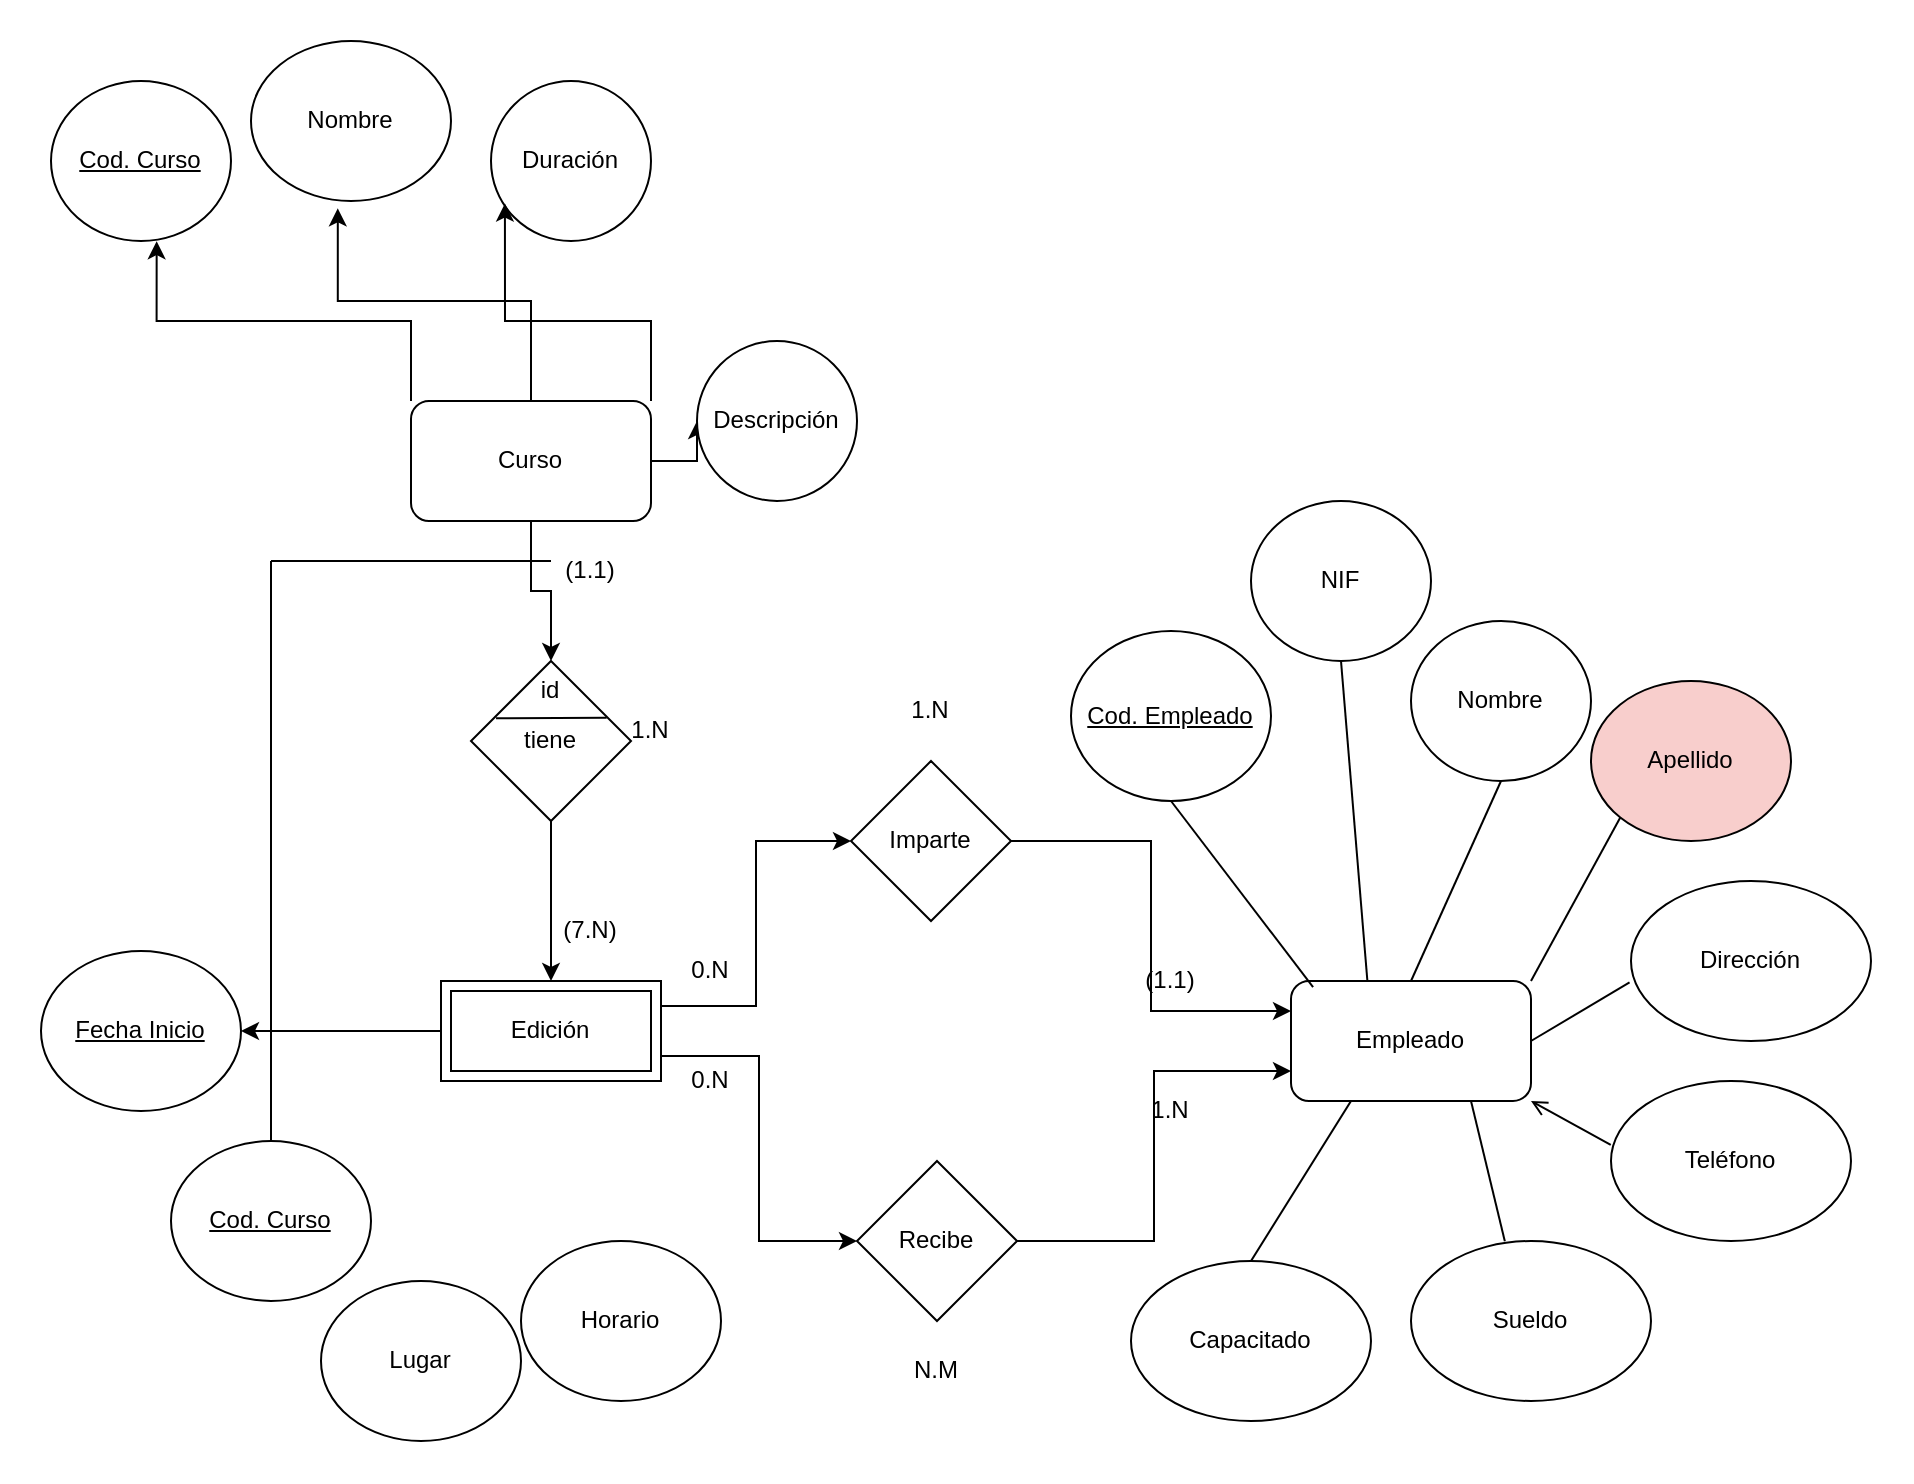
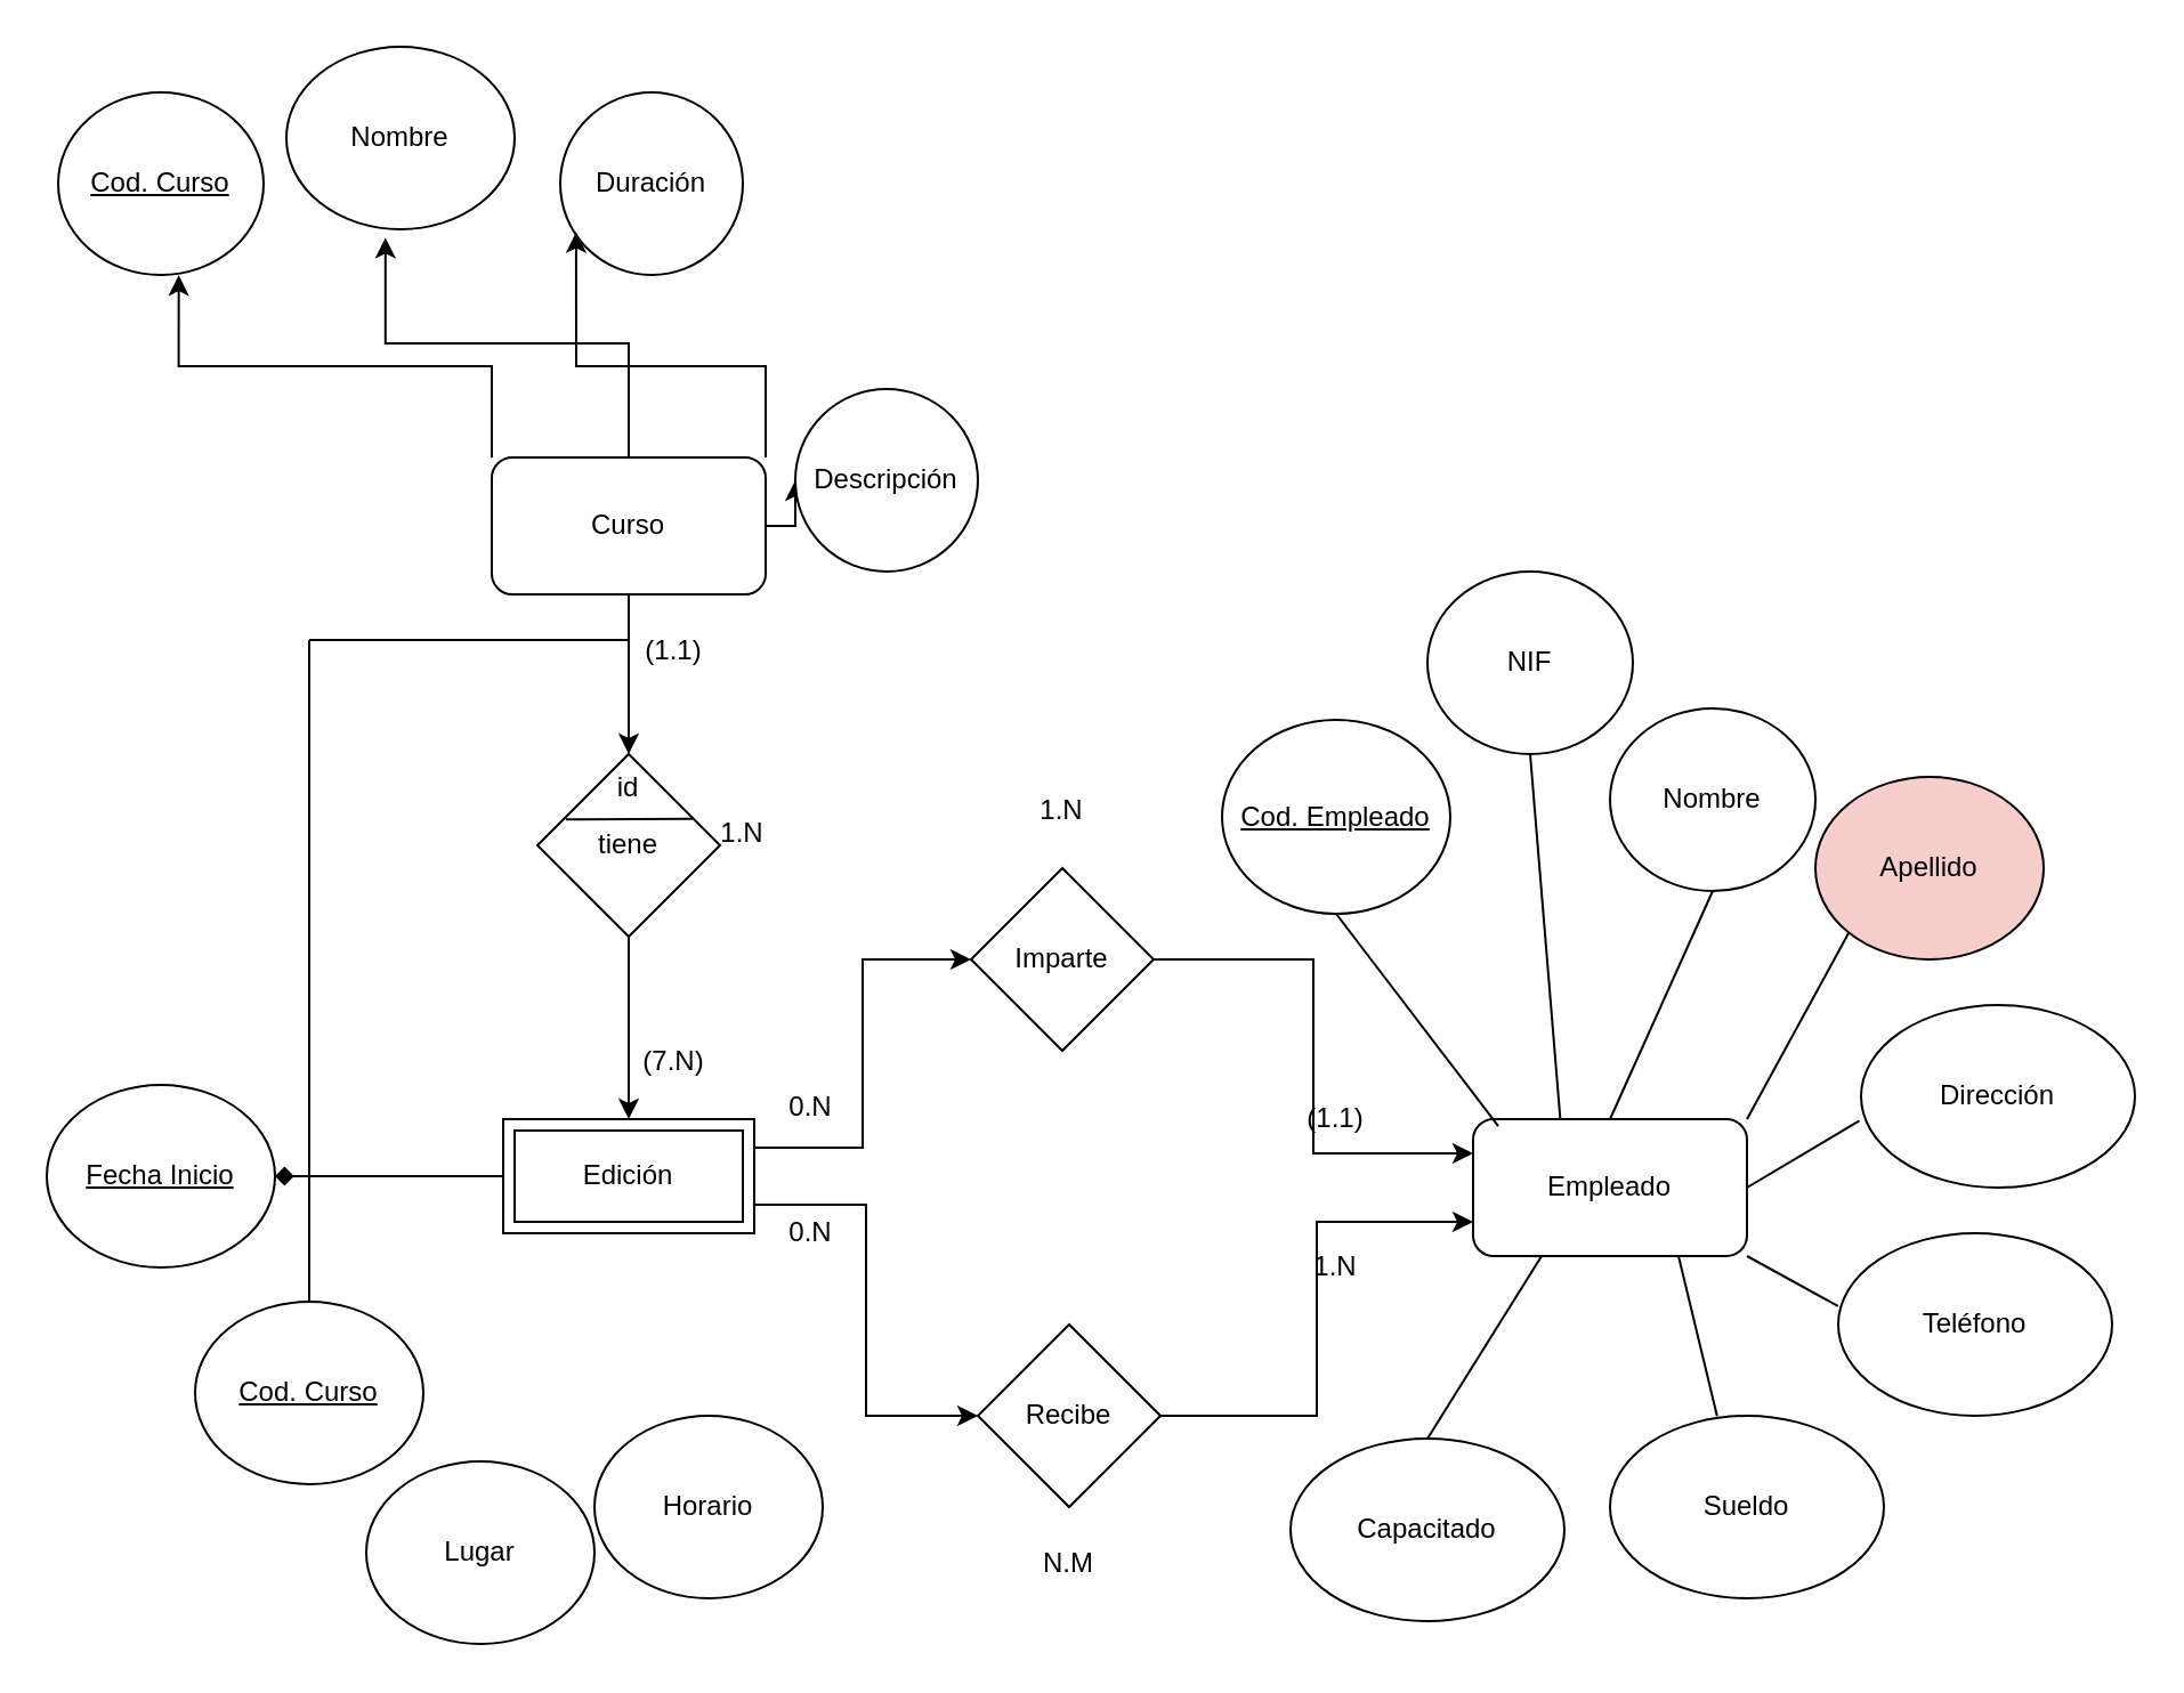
- <mxCell id="5" value="Curso" style="rounded=1;whiteSpace=wrap;html=1;" vertex="1" parent="1"><mxGeometry x="205" y="200" width="120" height="60" as="geometry" /></mxCell>
+ <mxCell id="5" value="Curso" style="rounded=1;whiteSpace=wrap;html=1;" vertex="1" parent="1"><mxGeometry x="215" y="200" width="120" height="60" as="geometry" /></mxCell>
- <mxCell id="6" style="edgeStyle=orthogonalEdgeStyle;rounded=0;orthogonalLoop=1;jettySize=auto;html=1;exitX=0;exitY=0.5;exitDx=0;exitDy=0;entryX=1;entryY=0.5;entryDx=0;entryDy=0;" edge="1" parent="1" source="9" target="24"><mxGeometry relative="1" as="geometry" /></mxCell>
+ <mxCell id="6" style="edgeStyle=orthogonalEdgeStyle;rounded=0;orthogonalLoop=1;jettySize=auto;html=1;exitX=0;exitY=0.5;exitDx=0;exitDy=0;entryX=1;entryY=0.5;entryDx=0;entryDy=0;endArrow=diamond;" edge="1" parent="1" source="9" target="24"><mxGeometry relative="1" as="geometry" /></mxCell>
- <mxCell id="44" value="" style="endArrow=open;html=1;rounded=0;entryX=1;entryY=1;entryDx=0;entryDy=0;exitX=-0.001;exitY=0.399;exitDx=0;exitDy=0;exitPerimeter=0;" edge="1" parent="1" source="36" target="2"><mxGeometry width="50" height="50" relative="1" as="geometry"><mxPoint x="455" y="470" as="sourcePoint" /><mxPoint x="505" y="420" as="targetPoint" /></mxGeometry></mxCell>
+ <mxCell id="44" value="" style="endArrow=none;html=1;rounded=0;entryX=1;entryY=1;entryDx=0;entryDy=0;exitX=-0.001;exitY=0.399;exitDx=0;exitDy=0;exitPerimeter=0;" edge="1" parent="1" source="36" target="2"><mxGeometry width="50" height="50" relative="1" as="geometry"><mxPoint x="455" y="470" as="sourcePoint" /><mxPoint x="505" y="420" as="targetPoint" /></mxGeometry></mxCell>
